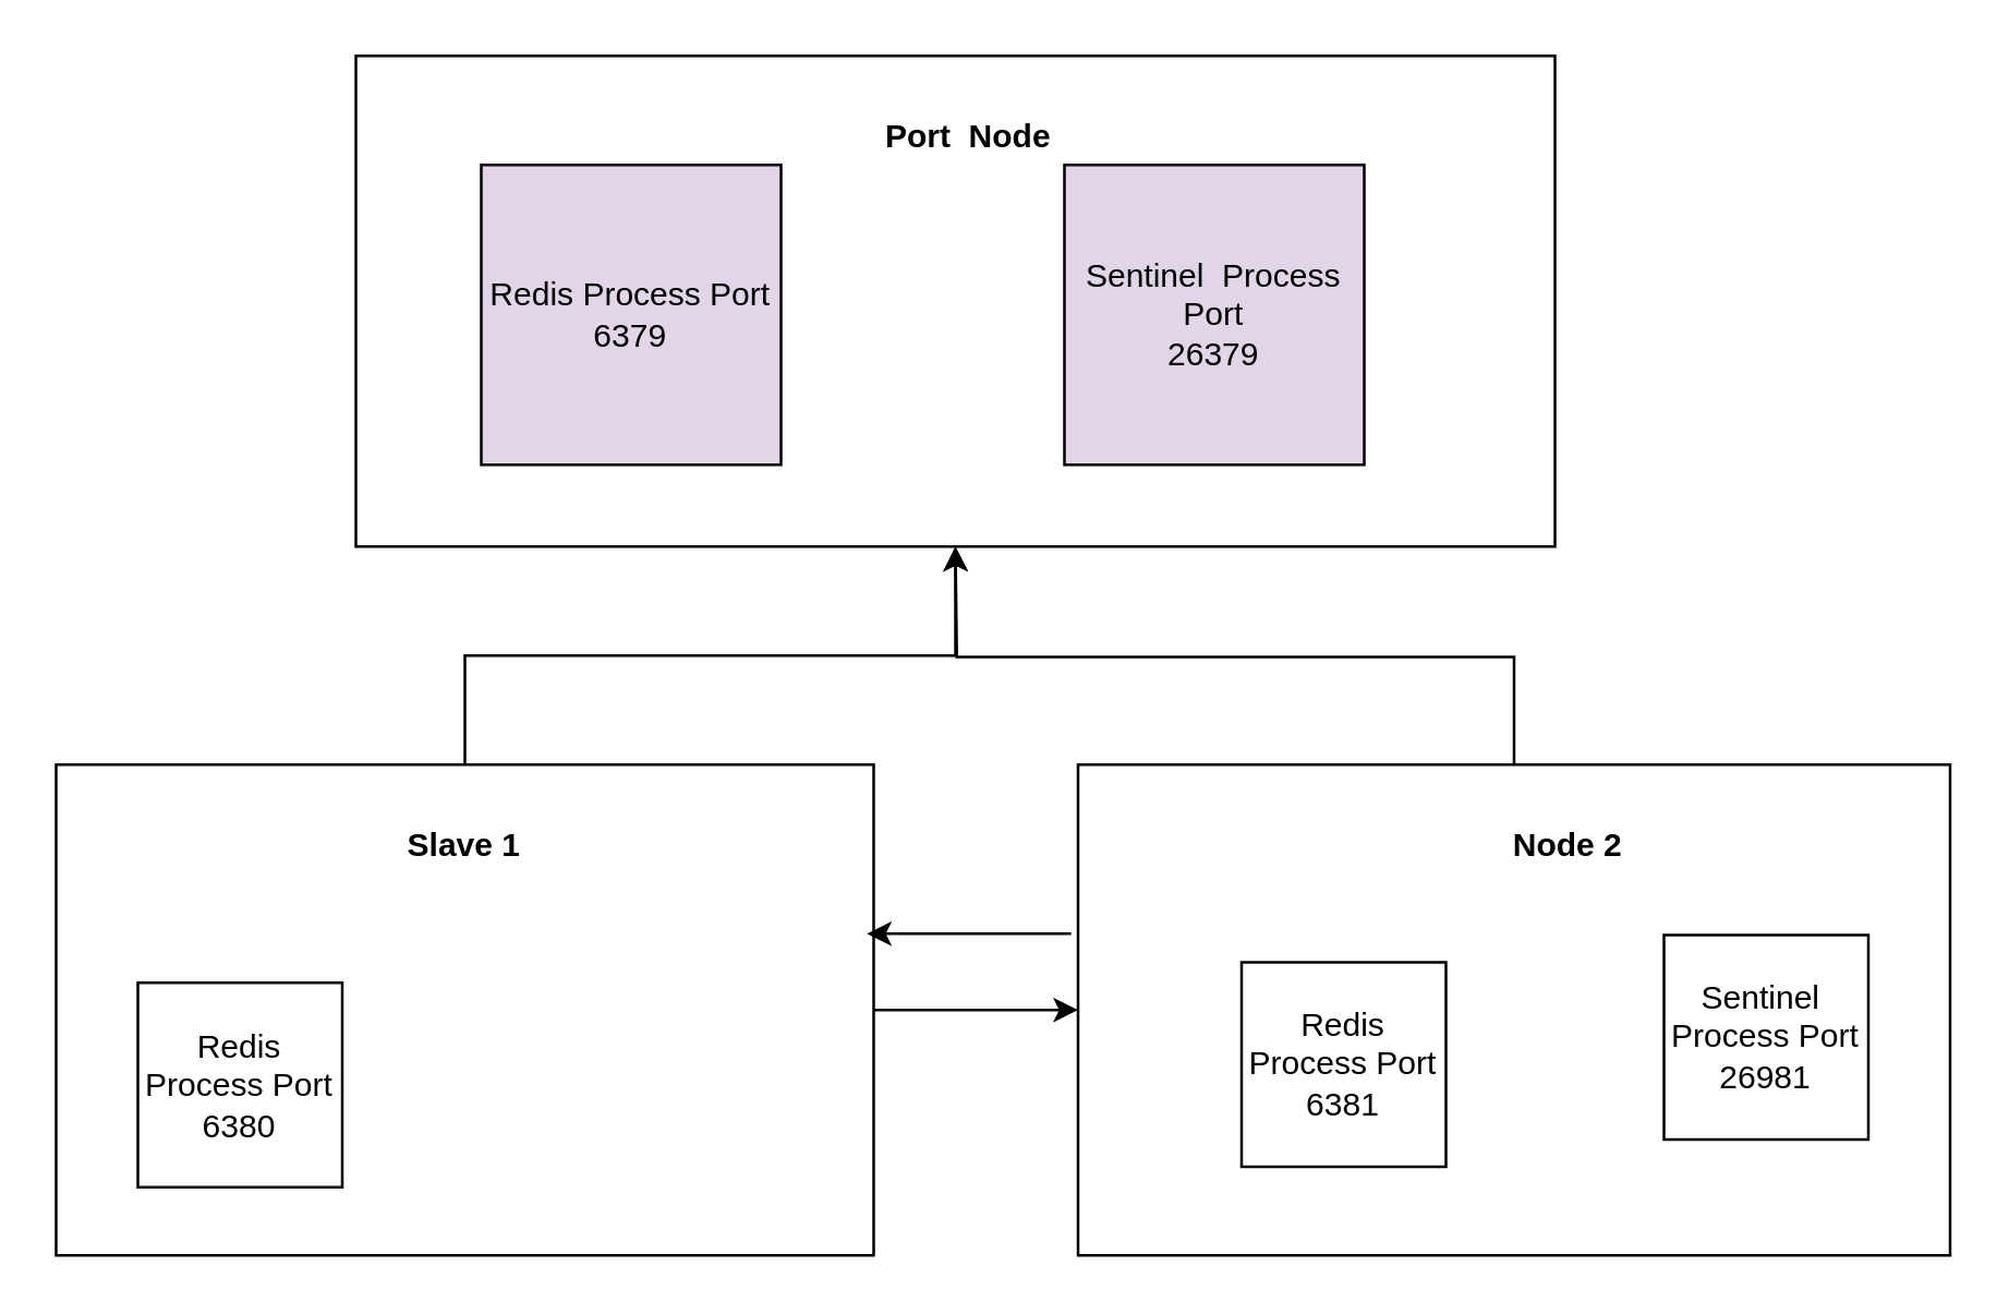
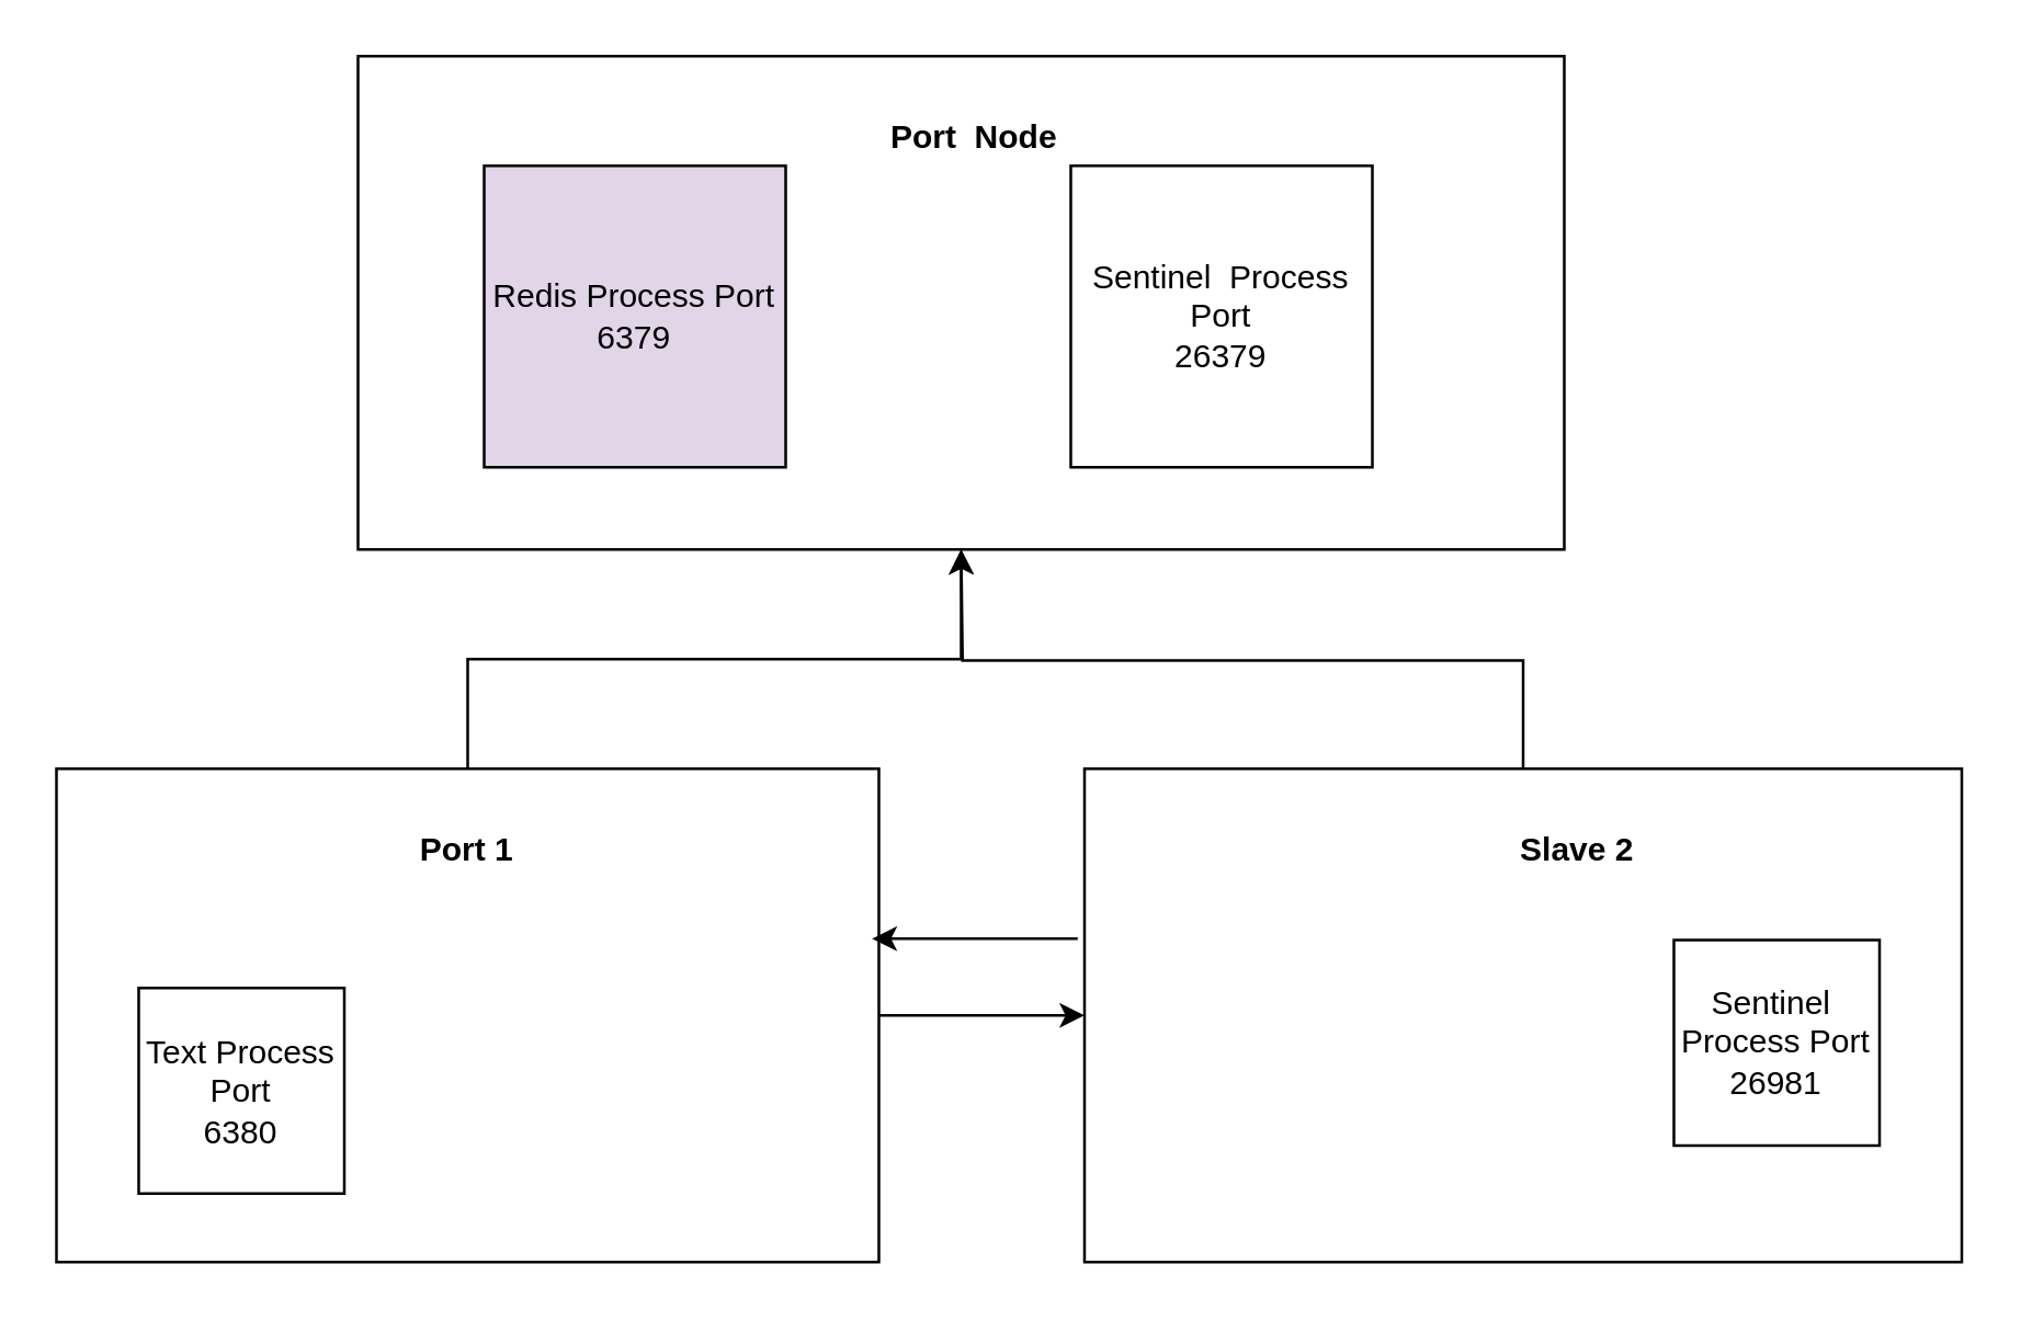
- <mxCell id="15" value="Sentinel&amp;nbsp; Process Port&lt;br&gt;26379" style="whiteSpace=wrap;html=1;aspect=fixed;fillColor=#e1d5e7;" vertex="1" parent="1"><mxGeometry x="390" y="60" width="110" height="110" as="geometry" /></mxCell>
+ <mxCell id="15" value="Sentinel&amp;nbsp; Process Port&lt;br&gt;26379" style="whiteSpace=wrap;html=1;aspect=fixed;" vertex="1" parent="1"><mxGeometry x="390" y="60" width="110" height="110" as="geometry" /></mxCell>
- <mxCell id="13" value="Slave 1" style="text;html=1;strokeColor=none;fillColor=none;align=center;verticalAlign=middle;whiteSpace=wrap;rounded=0;fontStyle=1" vertex="1" parent="1"><mxGeometry x="125" y="300" width="90" height="20" as="geometry" /></mxCell>
+ <mxCell id="13" value="Port 1" style="text;html=1;strokeColor=none;fillColor=none;align=center;verticalAlign=middle;whiteSpace=wrap;rounded=0;fontStyle=1" vertex="1" parent="1"><mxGeometry x="125" y="300" width="90" height="20" as="geometry" /></mxCell>
- <mxCell id="14" value="Node 2" style="text;html=1;strokeColor=none;fillColor=none;align=center;verticalAlign=middle;whiteSpace=wrap;rounded=0;fontStyle=1" vertex="1" parent="1"><mxGeometry x="530" y="300" width="90" height="20" as="geometry" /></mxCell>
+ <mxCell id="14" value="Slave 2" style="text;html=1;strokeColor=none;fillColor=none;align=center;verticalAlign=middle;whiteSpace=wrap;rounded=0;fontStyle=1" vertex="1" parent="1"><mxGeometry x="530" y="300" width="90" height="20" as="geometry" /></mxCell>
- <mxCell id="12" value="Redis Process Port&lt;br&gt;6381" style="whiteSpace=wrap;html=1;aspect=fixed;" vertex="1" parent="1"><mxGeometry x="455" y="352.5" width="75" height="75" as="geometry" /></mxCell>
- <mxCell id="11" value="Redis Process Port&lt;br&gt;6380" style="whiteSpace=wrap;html=1;aspect=fixed;" vertex="1" parent="1"><mxGeometry x="50" y="360" width="75" height="75" as="geometry" /></mxCell>
+ <mxCell id="11" value="Text Process Port&lt;br&gt;6380" style="whiteSpace=wrap;html=1;aspect=fixed;" vertex="1" parent="1"><mxGeometry x="50" y="360" width="75" height="75" as="geometry" /></mxCell>
